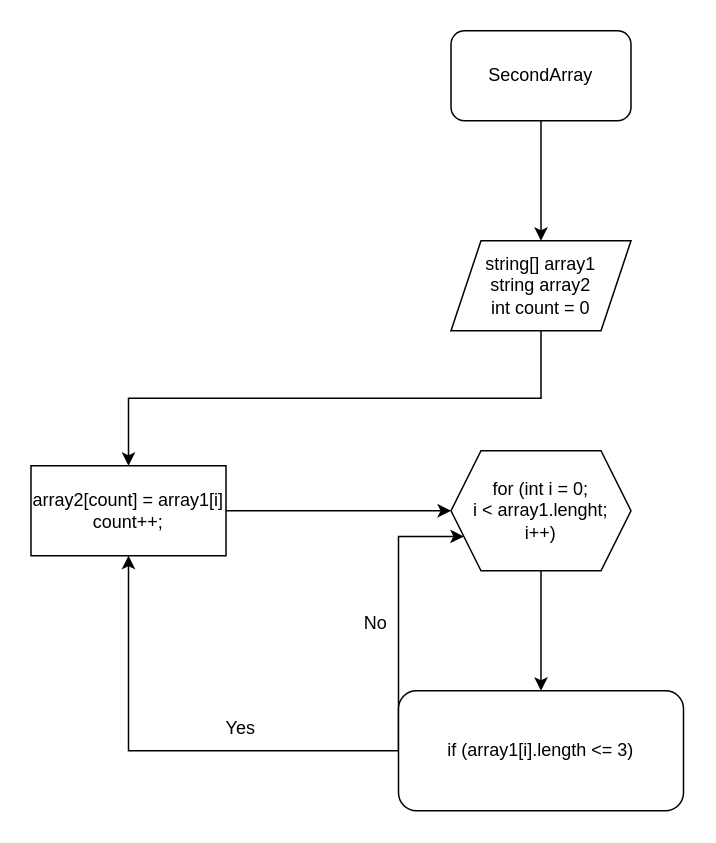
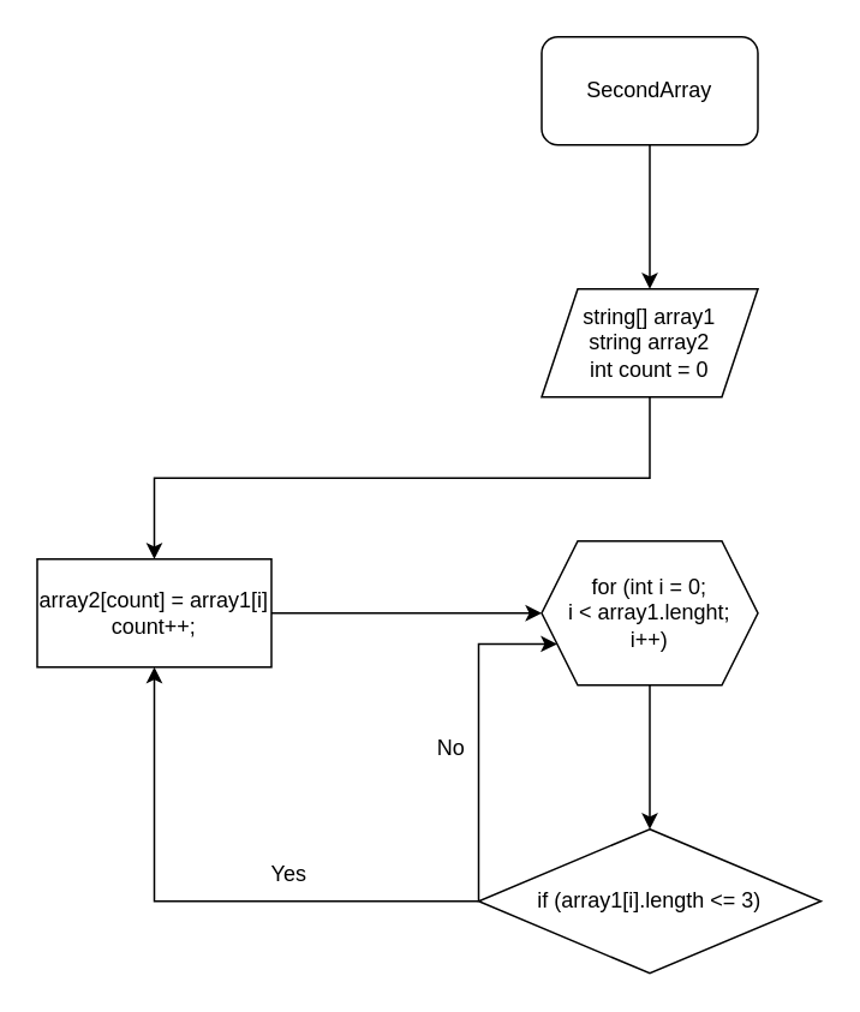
- <mxCell id="8" value="if (array1[i].length &amp;lt;= 3)" style="whiteSpace=wrap;html=1;rounded=1;" vertex="1" parent="1"><mxGeometry x="265" y="460" width="190" height="80" as="geometry" /></mxCell>
+ <mxCell id="8" value="if (array1[i].length &amp;lt;= 3)" style="rhombus;whiteSpace=wrap;html=1;" vertex="1" parent="1"><mxGeometry x="265" y="460" width="190" height="80" as="geometry" /></mxCell>
